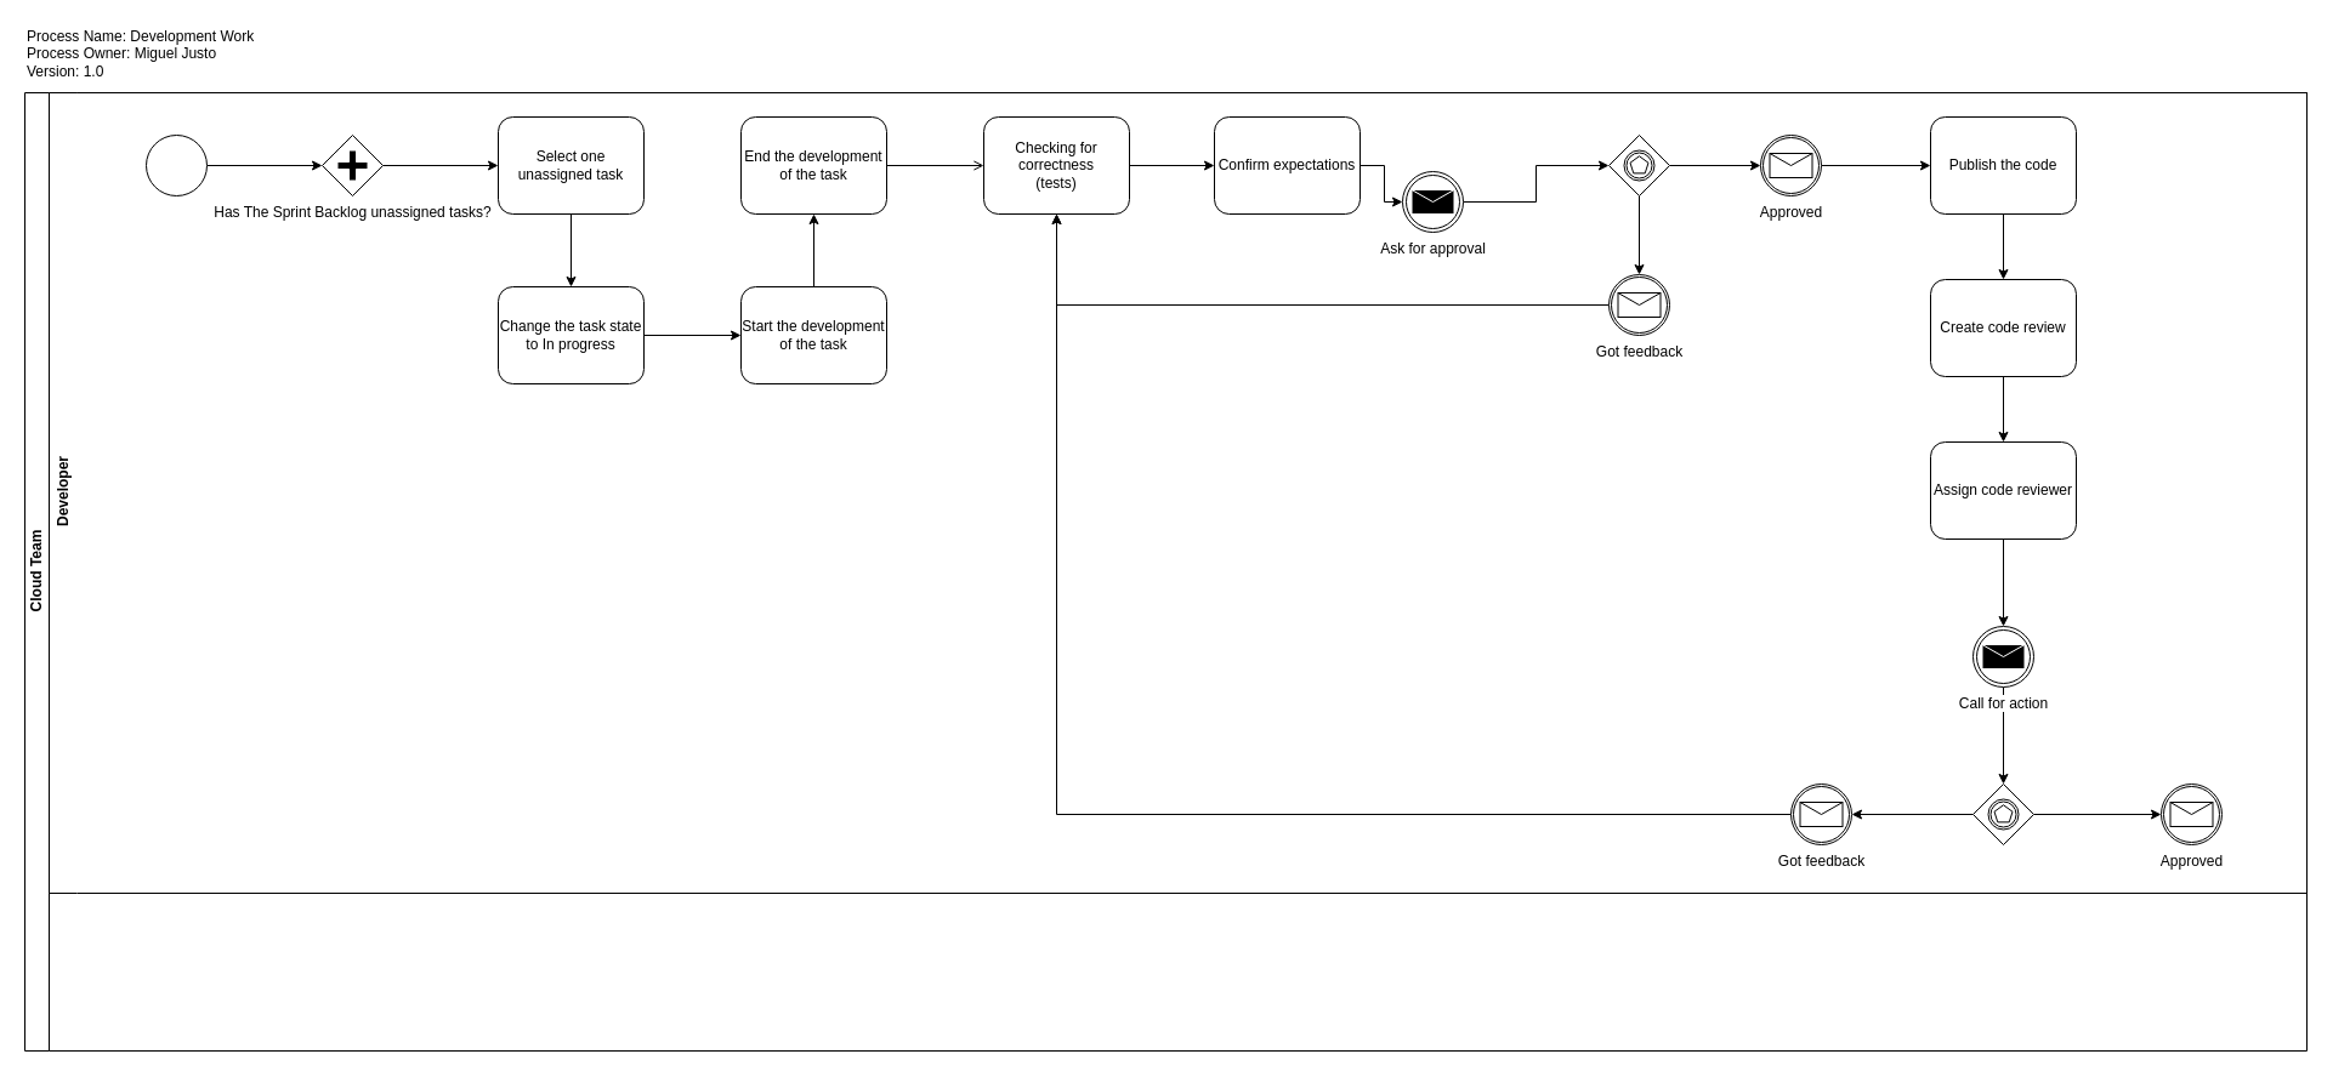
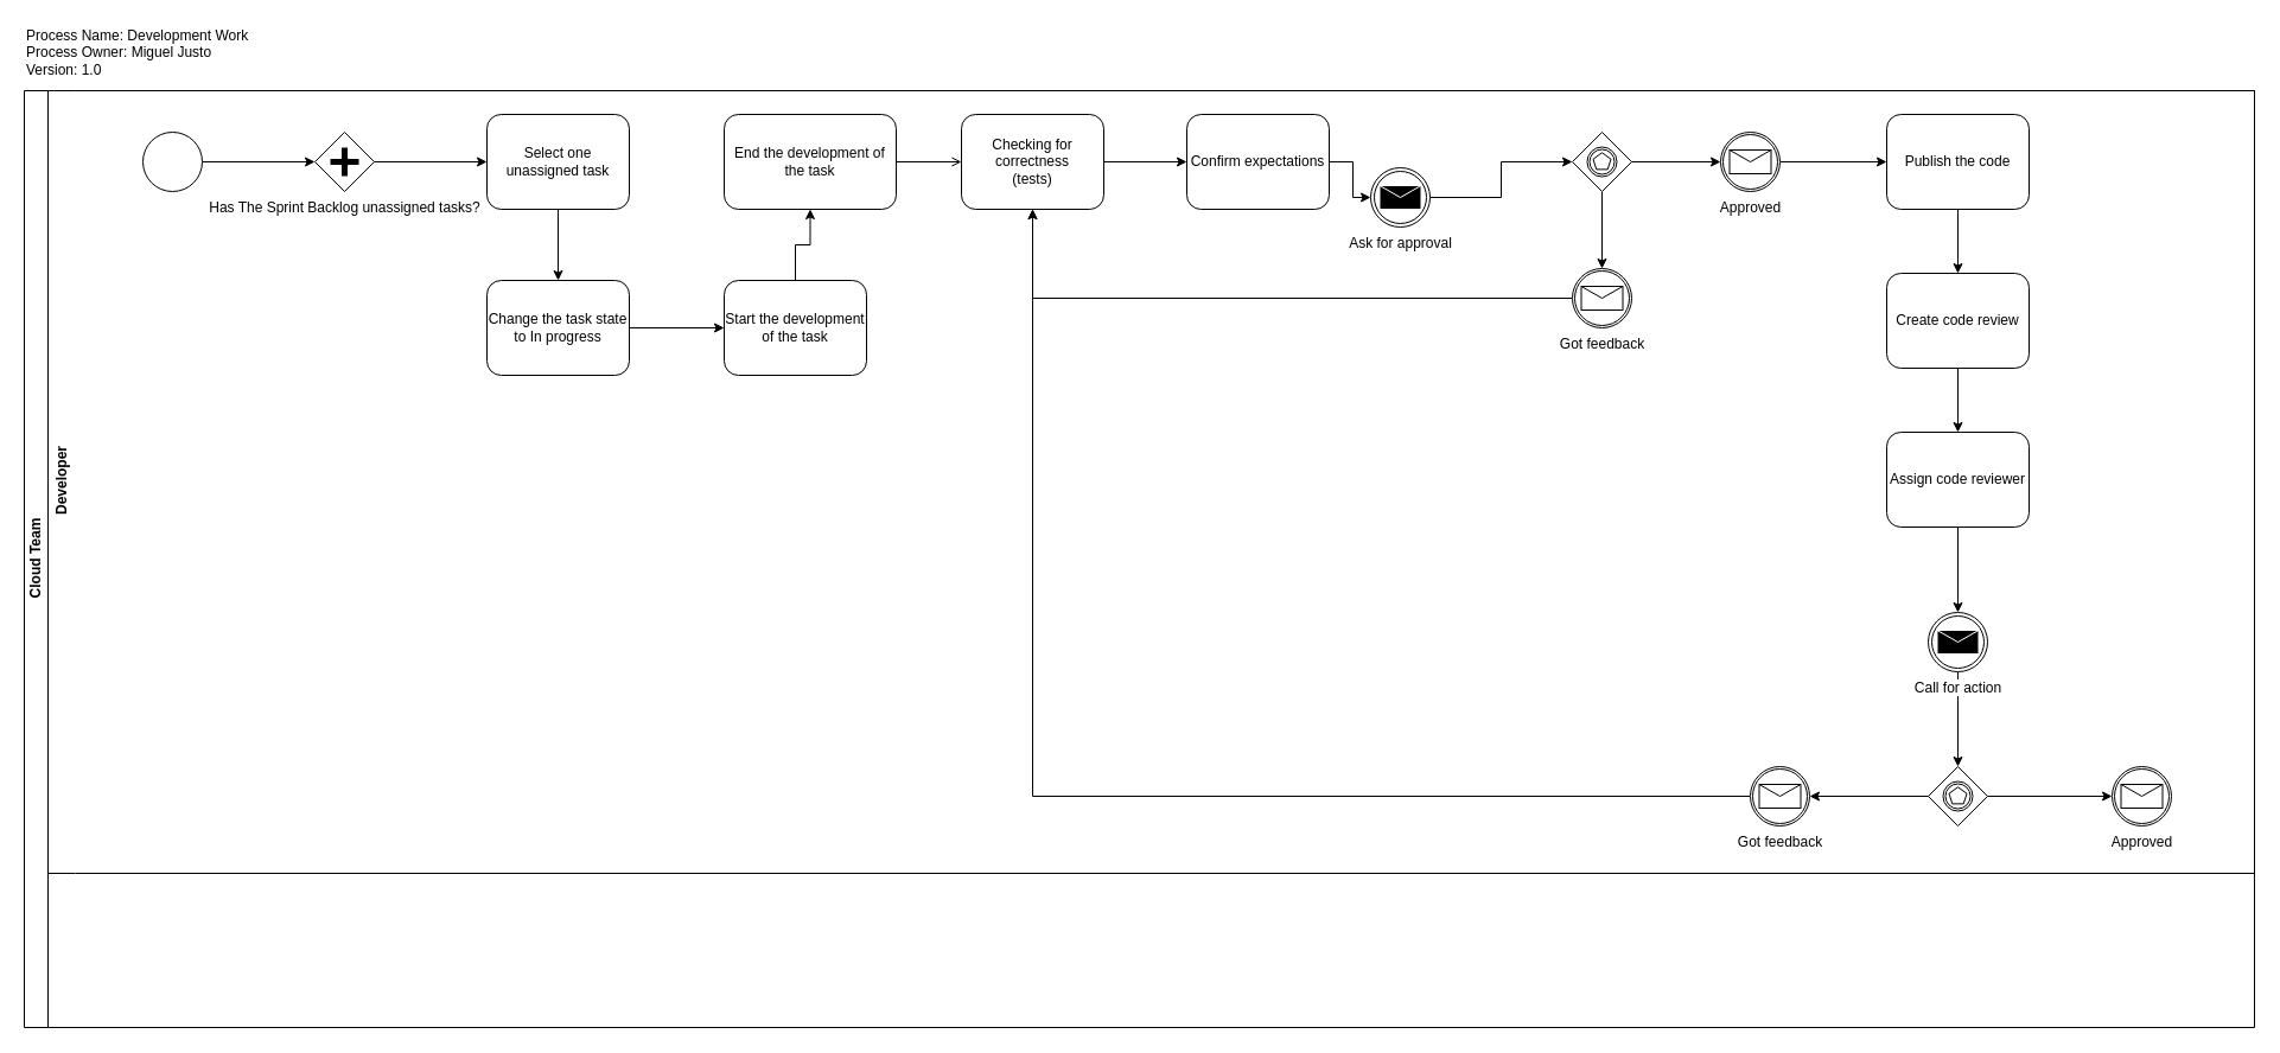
- <mxCell id="15" value="End the development of the task" style="shape=ext;rounded=1;html=1;whiteSpace=wrap;" vertex="1" parent="3"><mxGeometry x="570" y="20" width="120" height="80" as="geometry" /></mxCell>
+ <mxCell id="15" value="End the development of the task" style="shape=ext;rounded=1;html=1;whiteSpace=wrap;" vertex="1" parent="3"><mxGeometry x="570" y="20" width="145" height="80" as="geometry" /></mxCell>
